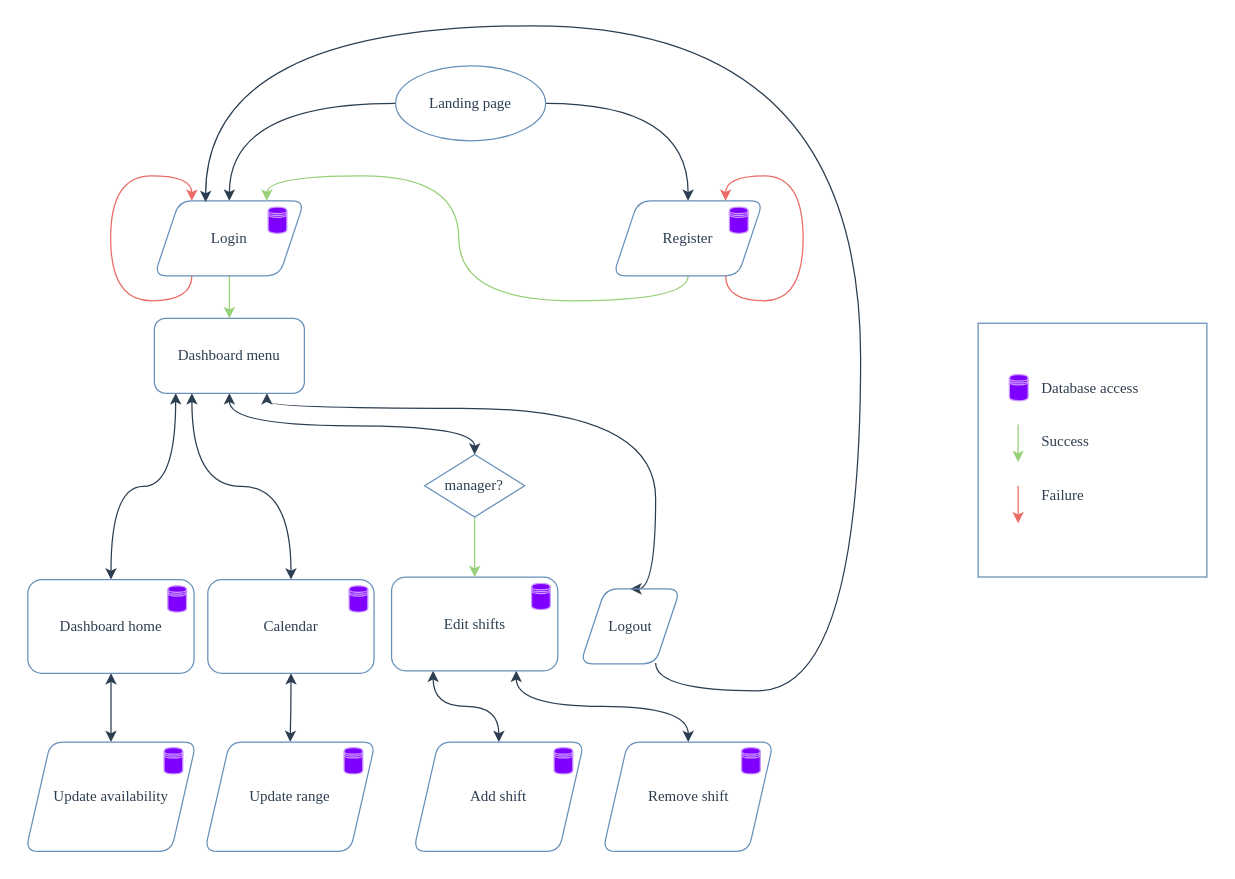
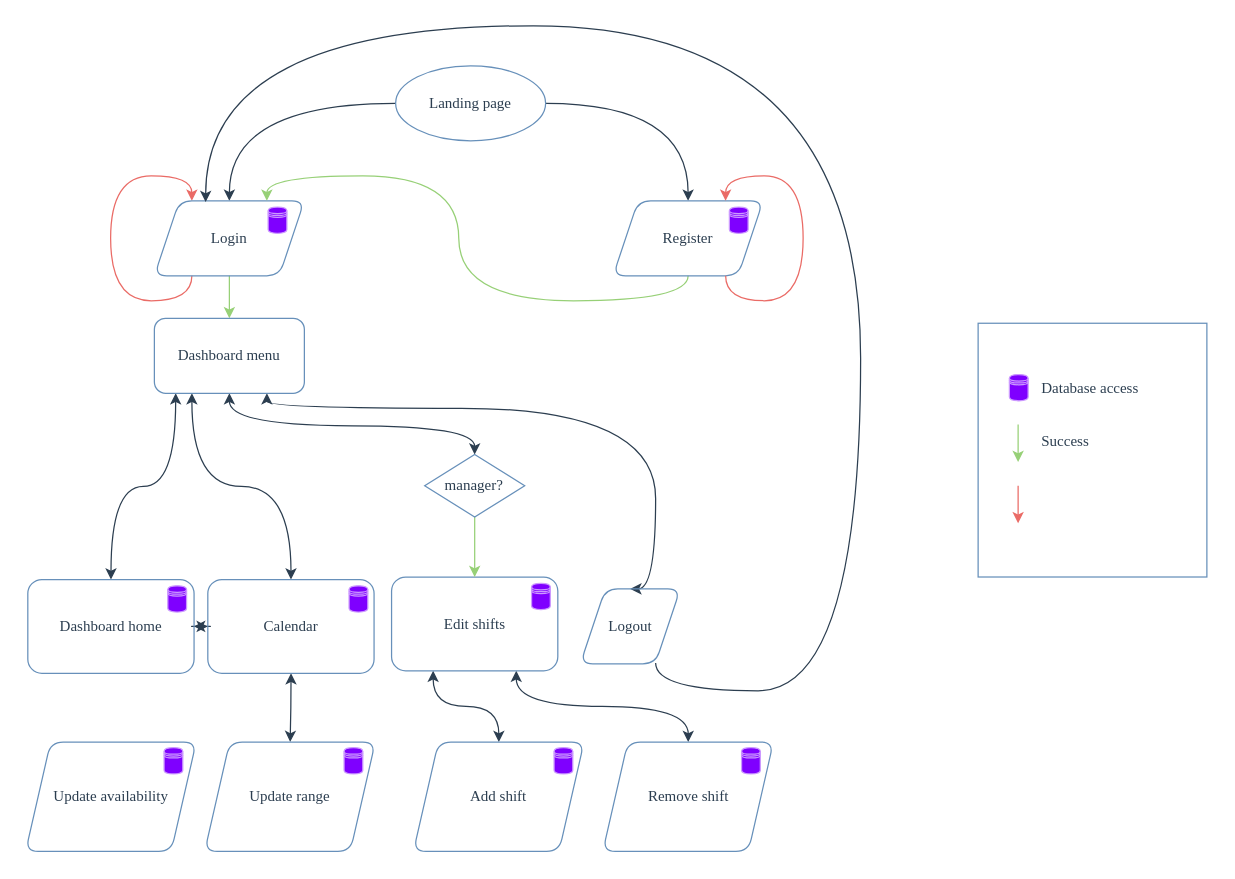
- <mxCell id="38" value="Failure" style="text;html=1;strokeColor=none;fillColor=none;align=left;verticalAlign=middle;whiteSpace=wrap;rounded=0;fontFamily=Lucida Console;fontColor=#2C3E50;" parent="1" vertex="1"><mxGeometry x="831" y="386" width="63" height="20" as="geometry" /></mxCell>
- <mxCell id="13" value="" style="edgeStyle=orthogonalEdgeStyle;curved=1;rounded=0;orthogonalLoop=1;jettySize=auto;html=1;startArrow=classic;startFill=1;fontFamily=Lucida Console;fontColor=#F5F5F5;strokeColor=#2C3E50;" parent="1" source="14" target="39" edge="1"><mxGeometry relative="1" as="geometry" /></mxCell>
+ <mxCell id="13" value="" style="edgeStyle=orthogonalEdgeStyle;curved=1;rounded=0;orthogonalLoop=1;jettySize=auto;html=1;startArrow=classic;startFill=1;fontFamily=Lucida Console;fontColor=#F5F5F5;strokeColor=#2C3E50;" parent="1" source="14" target="19" edge="1"><mxGeometry relative="1" as="geometry" /></mxCell>
